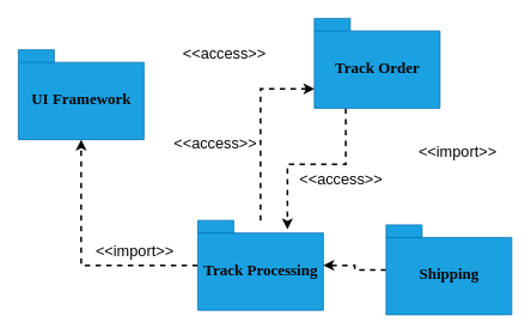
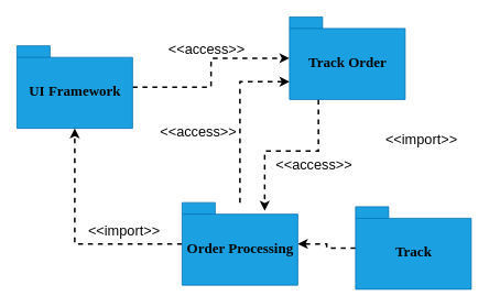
+ <mxCell id="2" style="edgeStyle=orthogonalEdgeStyle;rounded=0;orthogonalLoop=1;jettySize=auto;html=1;fontColor=#050505;dashed=1;strokeWidth=2;" edge="1" parent="1" source="3" target="5"><mxGeometry relative="1" as="geometry" /></mxCell>
- <mxCell id="10" value="&lt;span style=&quot;font-size: 13.0pt ; line-height: 115% ; font-family: &amp;#34;times new roman&amp;#34; , serif&quot;&gt;Track Processing&lt;/span&gt;" style="shape=folder;fontStyle=1;spacingTop=10;tabWidth=40;tabHeight=14;tabPosition=left;html=1;fillColor=#1ba1e2;strokeColor=#006EAF;fontColor=#050505;" vertex="1" parent="1"><mxGeometry x="220" y="245" width="140" height="100" as="geometry" /></mxCell>
+ <mxCell id="10" value="&lt;span style=&quot;font-size: 13.0pt ; line-height: 115% ; font-family: &amp;#34;times new roman&amp;#34; , serif&quot;&gt;Order Processing&lt;/span&gt;" style="shape=folder;fontStyle=1;spacingTop=10;tabWidth=40;tabHeight=14;tabPosition=left;html=1;fillColor=#1ba1e2;strokeColor=#006EAF;fontColor=#050505;" vertex="1" parent="1"><mxGeometry x="220" y="245" width="140" height="100" as="geometry" /></mxCell>
- <mxCell id="7" value="&lt;span style=&quot;font-size: 13.0pt ; line-height: 115% ; font-family: &amp;#34;times new roman&amp;#34; , serif&quot;&gt;Shipping&lt;/span&gt;" style="shape=folder;fontStyle=1;spacingTop=10;tabWidth=40;tabHeight=14;tabPosition=left;html=1;fillColor=#1ba1e2;strokeColor=#006EAF;fontColor=#050505;" vertex="1" parent="1"><mxGeometry x="430" y="250" width="140" height="100" as="geometry" /></mxCell>
+ <mxCell id="7" value="&lt;span style=&quot;font-size: 13.0pt ; line-height: 115% ; font-family: &amp;#34;times new roman&amp;#34; , serif&quot;&gt;Track&lt;/span&gt;" style="shape=folder;fontStyle=1;spacingTop=10;tabWidth=40;tabHeight=14;tabPosition=left;html=1;fillColor=#1ba1e2;strokeColor=#006EAF;fontColor=#050505;" vertex="1" parent="1"><mxGeometry x="430" y="250" width="140" height="100" as="geometry" /></mxCell>
